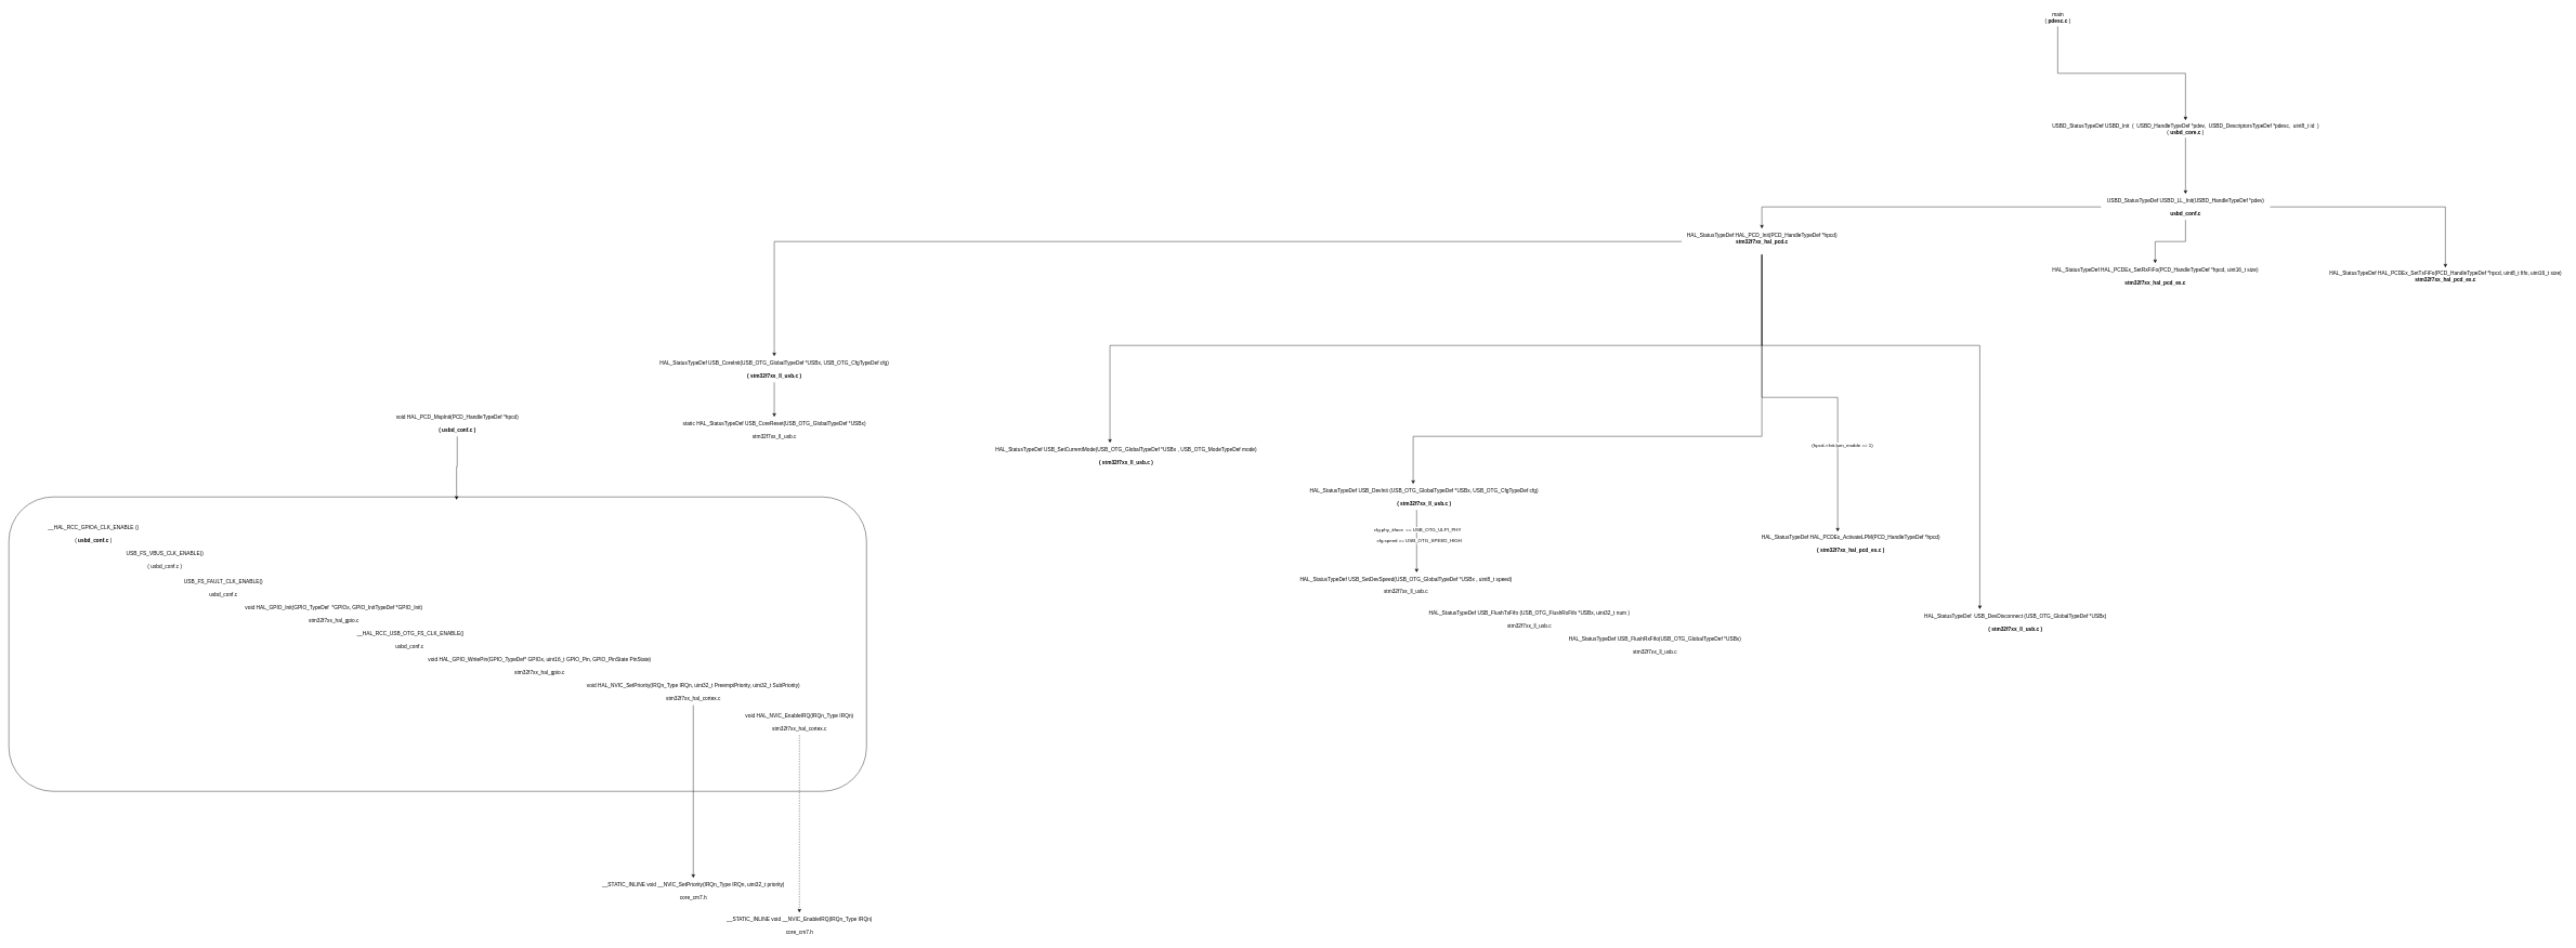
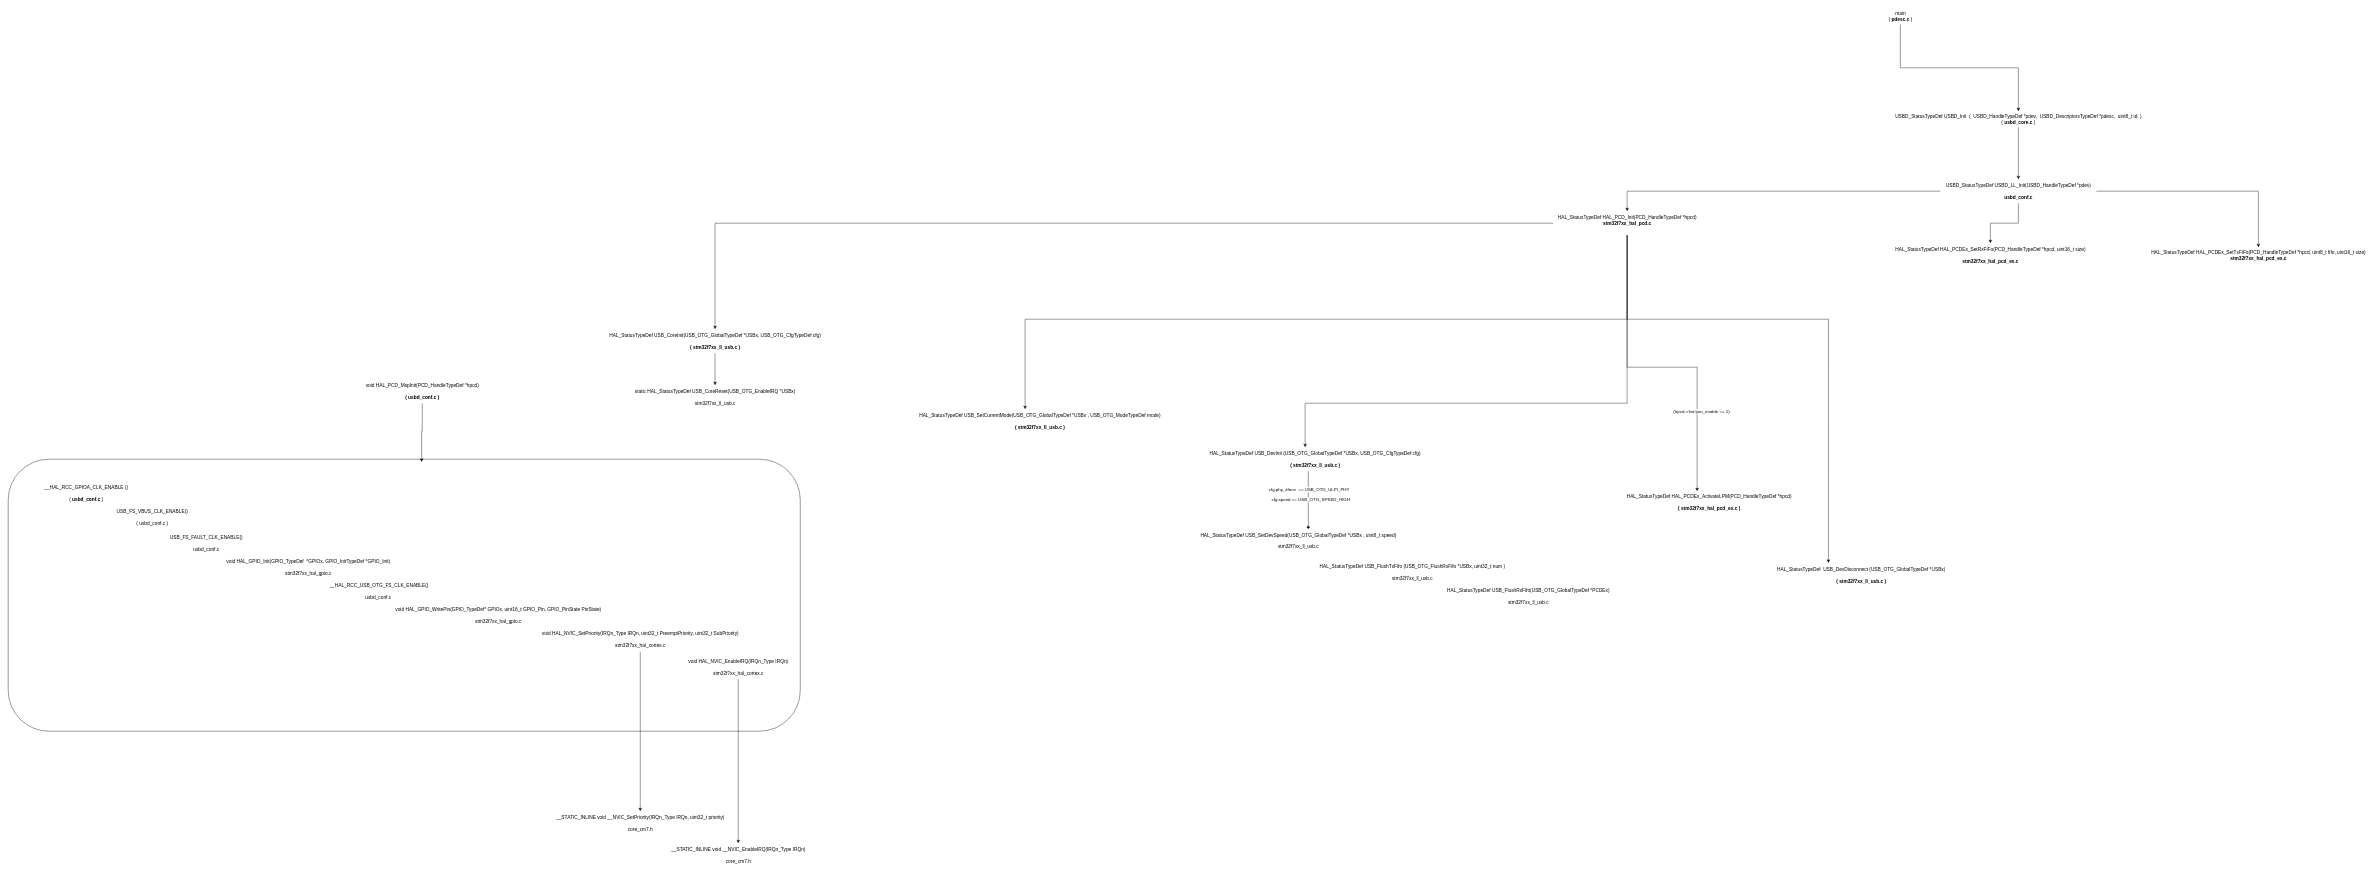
- <mxCell id="42" value="static HAL_StatusTypeDef USB_CoreReset(USB_OTG_GlobalTypeDef *USBx)&lt;div&gt;&lt;br&gt;&lt;/div&gt;&lt;div&gt;stm32f7xx_ll_usb.c&lt;/div&gt;" style="text;html=1;align=center;verticalAlign=middle;resizable=0;points=[];autosize=1;strokeColor=none;fillColor=none;" vertex="1" parent="1"><mxGeometry x="1562" y="962" width="450" height="60" as="geometry" /></mxCell>
+ <mxCell id="42" value="static HAL_StatusTypeDef USB_CoreReset(USB_OTG_EnableIRQ *USBx)&lt;div&gt;&lt;br&gt;&lt;/div&gt;&lt;div&gt;stm32f7xx_ll_usb.c&lt;/div&gt;" style="text;html=1;align=center;verticalAlign=middle;resizable=0;points=[];autosize=1;strokeColor=none;fillColor=none;" vertex="1" parent="1"><mxGeometry x="1562" y="962" width="450" height="60" as="geometry" /></mxCell>
- <mxCell id="22" style="edgeStyle=orthogonalEdgeStyle;rounded=0;orthogonalLoop=1;jettySize=auto;html=1;" edge="1" parent="1" source="25" target="43"><mxGeometry relative="1" as="geometry"><Array as="points"><mxPoint x="3270" y="1227" /><mxPoint x="3270" y="1227" /></Array></mxGeometry></mxCell>
+ <mxCell id="22" style="edgeStyle=orthogonalEdgeStyle;rounded=0;orthogonalLoop=1;jettySize=auto;html=1;endArrow=diamond;" edge="1" parent="1" source="25" target="43"><mxGeometry relative="1" as="geometry"><Array as="points"><mxPoint x="3270" y="1227" /><mxPoint x="3270" y="1227" /></Array></mxGeometry></mxCell>
- <mxCell id="45" value="HAL_StatusTypeDef USB_FlushRxFifo(USB_OTG_GlobalTypeDef *USBx)&lt;div&gt;&lt;br&gt;&lt;/div&gt;&lt;div&gt;stm32f7xx_ll_usb.c&lt;/div&gt;" style="text;html=1;align=center;verticalAlign=middle;resizable=0;points=[];autosize=1;strokeColor=none;fillColor=none;" vertex="1" parent="1"><mxGeometry x="3610" y="1460.29" width="420" height="60" as="geometry" /></mxCell>
+ <mxCell id="45" value="HAL_StatusTypeDef USB_FlushRxFifo(USB_OTG_GlobalTypeDef *PCDEx)&lt;div&gt;&lt;br&gt;&lt;/div&gt;&lt;div&gt;stm32f7xx_ll_usb.c&lt;/div&gt;" style="text;html=1;align=center;verticalAlign=middle;resizable=0;points=[];autosize=1;strokeColor=none;fillColor=none;" vertex="1" parent="1"><mxGeometry x="3610" y="1460.29" width="420" height="60" as="geometry" /></mxCell>
- <mxCell id="37" style="edgeStyle=orthogonalEdgeStyle;rounded=0;orthogonalLoop=1;jettySize=auto;html=1;dashed=1;" parent="1" source="38" target="41" edge="1"><mxGeometry relative="1" as="geometry" /></mxCell>
+ <mxCell id="37" style="edgeStyle=orthogonalEdgeStyle;rounded=0;orthogonalLoop=1;jettySize=auto;html=1;" parent="1" source="38" target="41" edge="1"><mxGeometry relative="1" as="geometry" /></mxCell>
